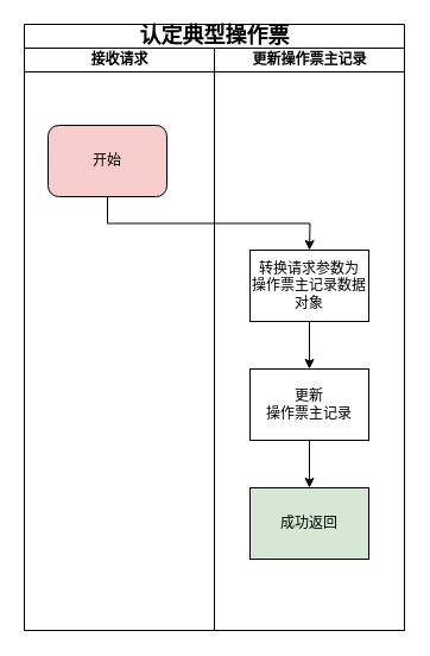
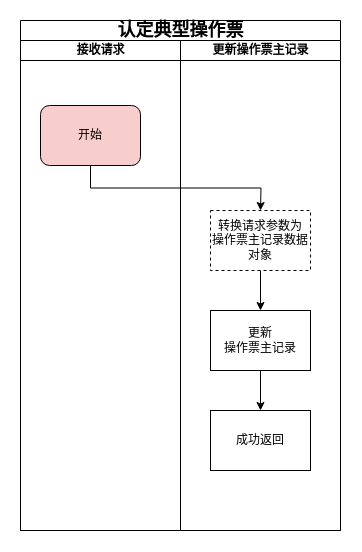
- <mxCell id="7" value="&lt;span style=&quot;font-size: 12px;&quot;&gt;转换请求参数为&lt;/span&gt;&lt;div&gt;&lt;span style=&quot;font-size: 12px;&quot;&gt;操作票主记录数据对象&lt;/span&gt;&lt;/div&gt;" style="whiteSpace=wrap;html=1;fontSize=8;fontFamily=Verdana;rounded=0;shadow=0;labelBackgroundColor=none;strokeWidth=1;" vertex="1" parent="5"><mxGeometry x="30" y="170" width="100" height="60" as="geometry" /></mxCell>
+ <mxCell id="7" value="&lt;span style=&quot;font-size: 12px;&quot;&gt;转换请求参数为&lt;/span&gt;&lt;div&gt;&lt;span style=&quot;font-size: 12px;&quot;&gt;操作票主记录数据对象&lt;/span&gt;&lt;/div&gt;" style="whiteSpace=wrap;html=1;fontSize=8;fontFamily=Verdana;rounded=0;shadow=0;labelBackgroundColor=none;strokeWidth=1;dashed=1;" vertex="1" parent="5"><mxGeometry x="30" y="170" width="100" height="60" as="geometry" /></mxCell>
- <mxCell id="10" value="&lt;span style=&quot;font-size: 12px;&quot;&gt;成功返回&lt;/span&gt;" style="whiteSpace=wrap;html=1;fontSize=8;fontFamily=Verdana;rounded=0;shadow=0;labelBackgroundColor=none;strokeWidth=1;fillColor=#d5e8d4;" vertex="1" parent="5"><mxGeometry x="30" y="370" width="100" height="60" as="geometry" /></mxCell>
+ <mxCell id="10" value="&lt;span style=&quot;font-size: 12px;&quot;&gt;成功返回&lt;/span&gt;" style="whiteSpace=wrap;html=1;fontSize=8;fontFamily=Verdana;rounded=0;shadow=0;labelBackgroundColor=none;strokeWidth=1;" vertex="1" parent="5"><mxGeometry x="30" y="370" width="100" height="60" as="geometry" /></mxCell>
